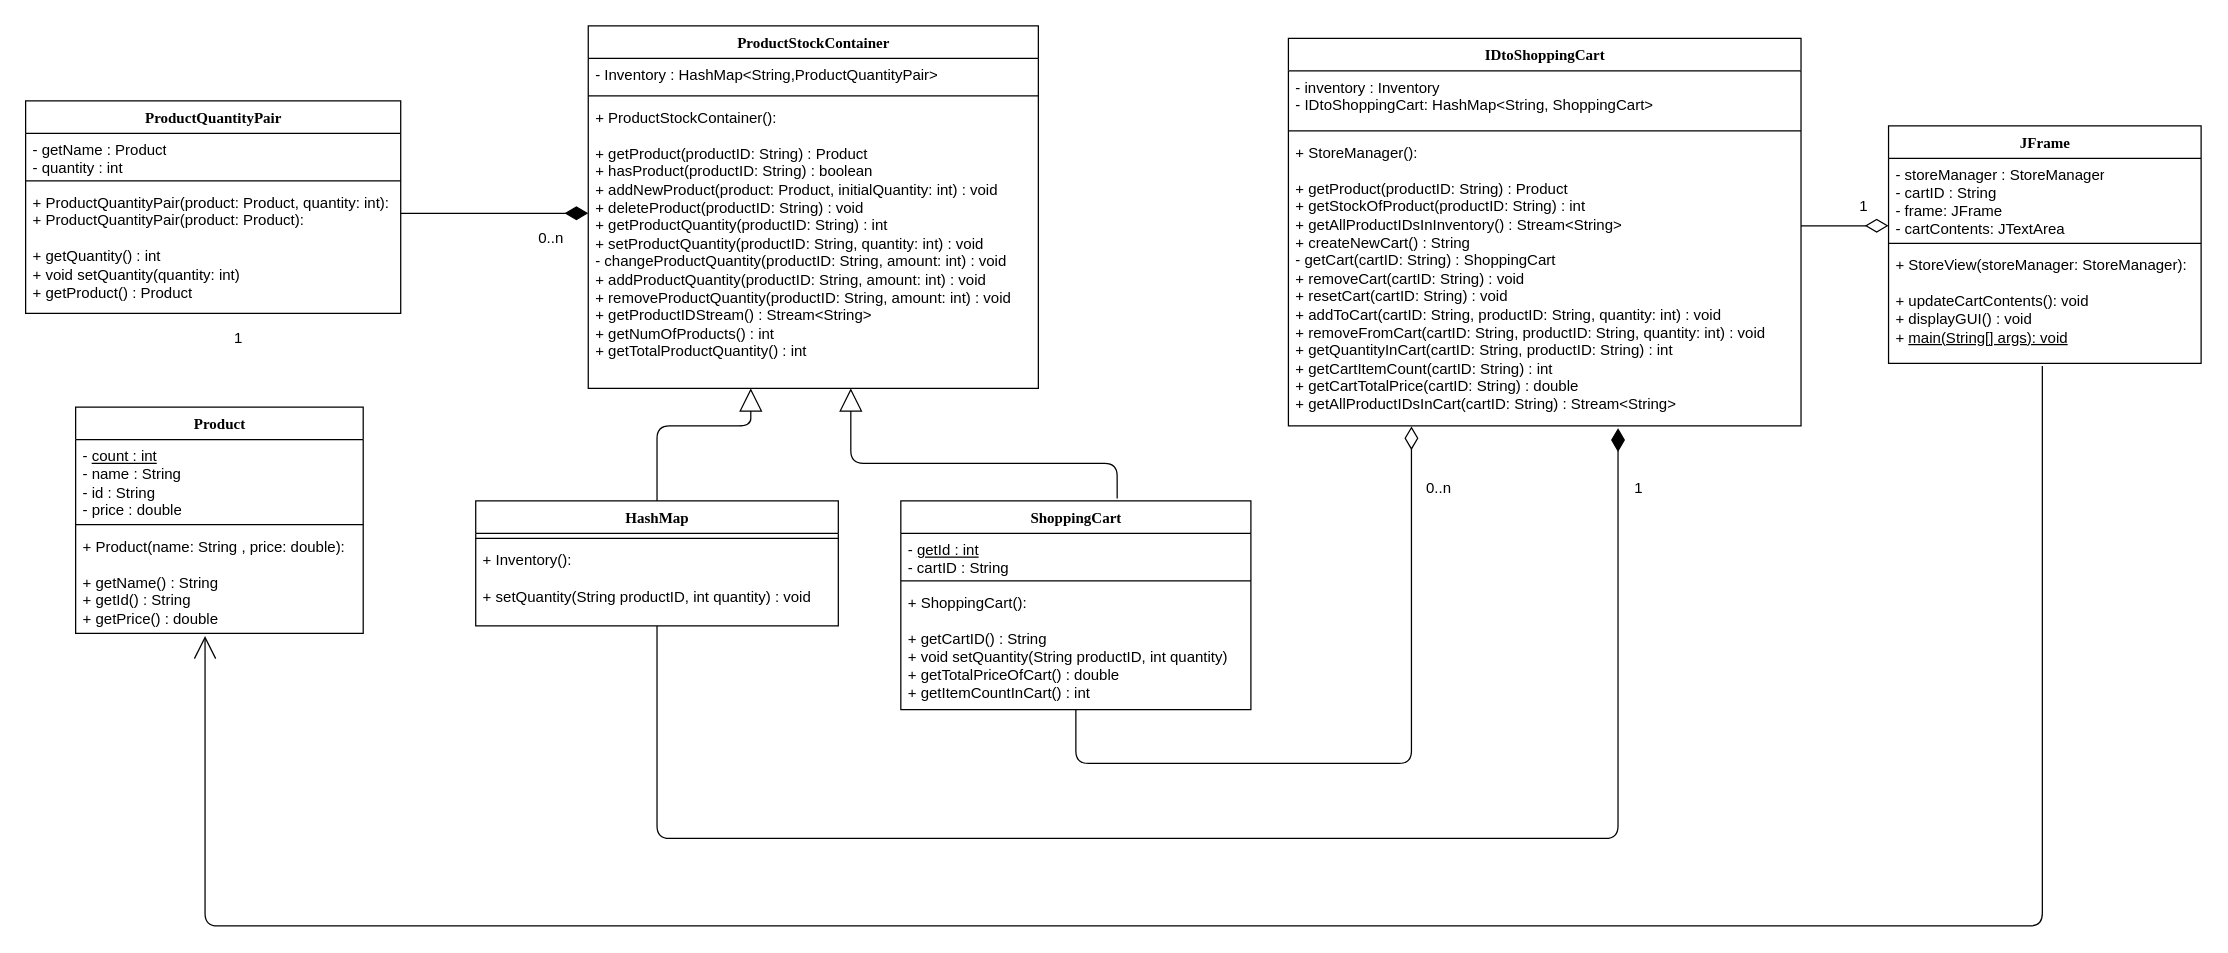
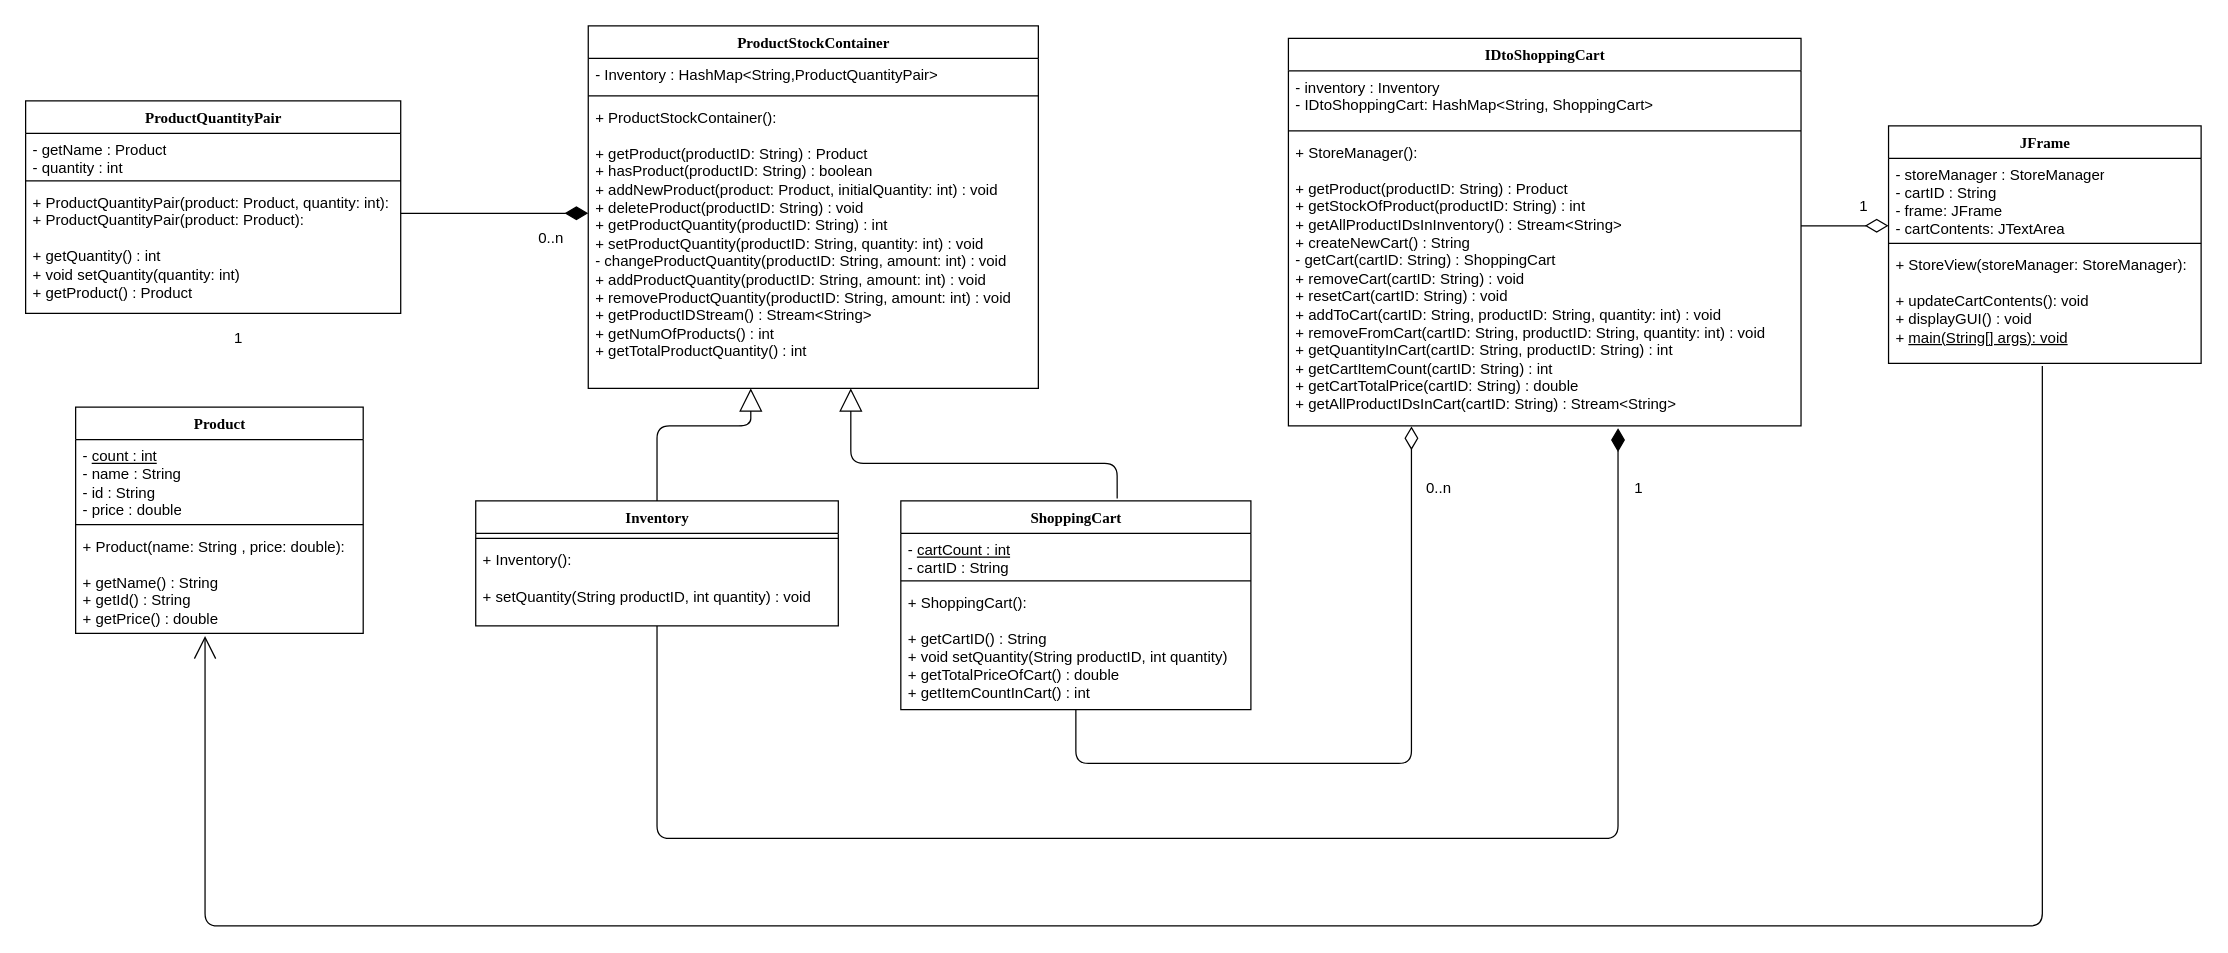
- <mxCell id="14" value="HashMap" style="swimlane;html=1;fontStyle=1;align=center;verticalAlign=top;childLayout=stackLayout;horizontal=1;startSize=26;horizontalStack=0;resizeParent=1;resizeLast=0;collapsible=1;marginBottom=0;swimlaneFillColor=#ffffff;rounded=0;shadow=0;comic=0;labelBackgroundColor=none;strokeWidth=1;fillColor=none;fontFamily=Verdana;fontSize=12" parent="1" vertex="1"><mxGeometry x="380" y="400" width="290" height="100" as="geometry" /></mxCell>
+ <mxCell id="14" value="Inventory" style="swimlane;html=1;fontStyle=1;align=center;verticalAlign=top;childLayout=stackLayout;horizontal=1;startSize=26;horizontalStack=0;resizeParent=1;resizeLast=0;collapsible=1;marginBottom=0;swimlaneFillColor=#ffffff;rounded=0;shadow=0;comic=0;labelBackgroundColor=none;strokeWidth=1;fillColor=none;fontFamily=Verdana;fontSize=12" parent="1" vertex="1"><mxGeometry x="380" y="400" width="290" height="100" as="geometry" /></mxCell>
- <mxCell id="22" value="- &lt;u&gt; getId : int&lt;/u&gt;&lt;br&gt;- cartID : String" style="text;html=1;strokeColor=none;fillColor=none;align=left;verticalAlign=top;spacingLeft=4;spacingRight=4;whiteSpace=wrap;overflow=hidden;rotatable=0;points=[[0,0.5],[1,0.5]];portConstraint=eastwest;" parent="21" vertex="1"><mxGeometry y="26" width="280" height="34" as="geometry" /></mxCell>
+ <mxCell id="22" value="- &lt;u&gt; cartCount : int&lt;/u&gt;&lt;br&gt;- cartID : String" style="text;html=1;strokeColor=none;fillColor=none;align=left;verticalAlign=top;spacingLeft=4;spacingRight=4;whiteSpace=wrap;overflow=hidden;rotatable=0;points=[[0,0.5],[1,0.5]];portConstraint=eastwest;" parent="21" vertex="1"><mxGeometry y="26" width="280" height="34" as="geometry" /></mxCell>
